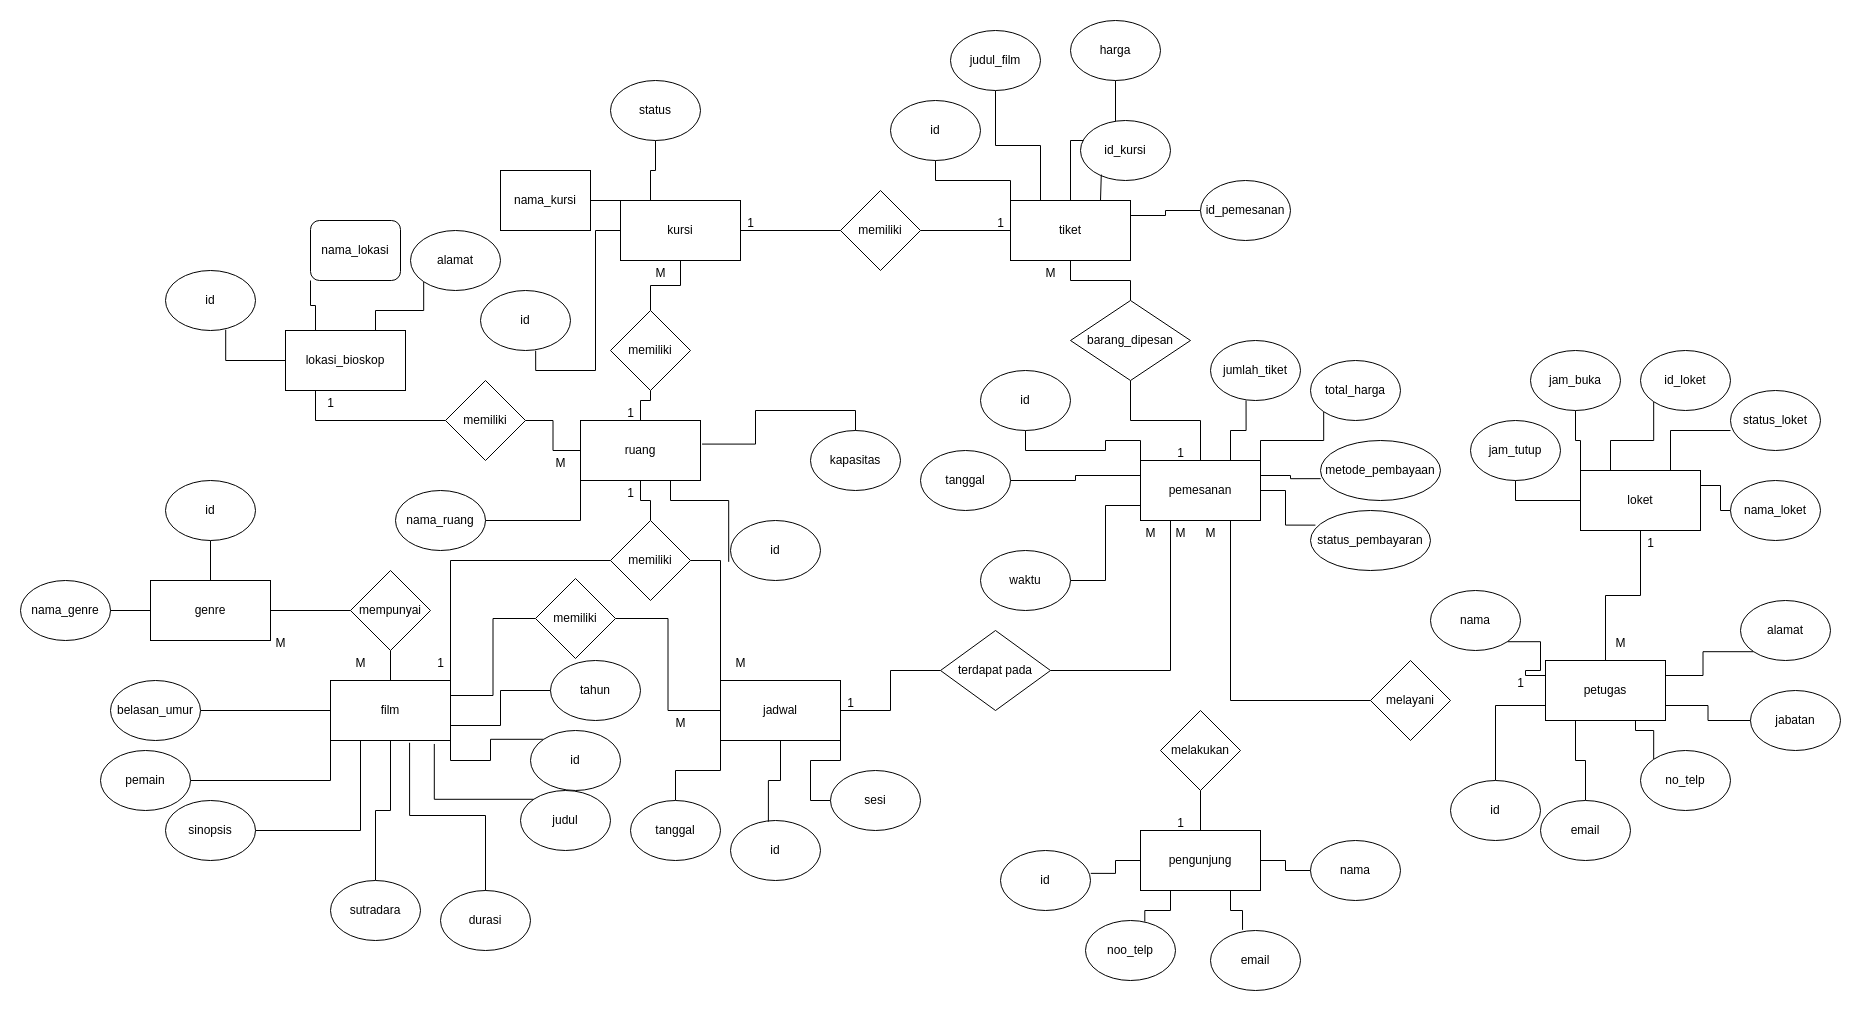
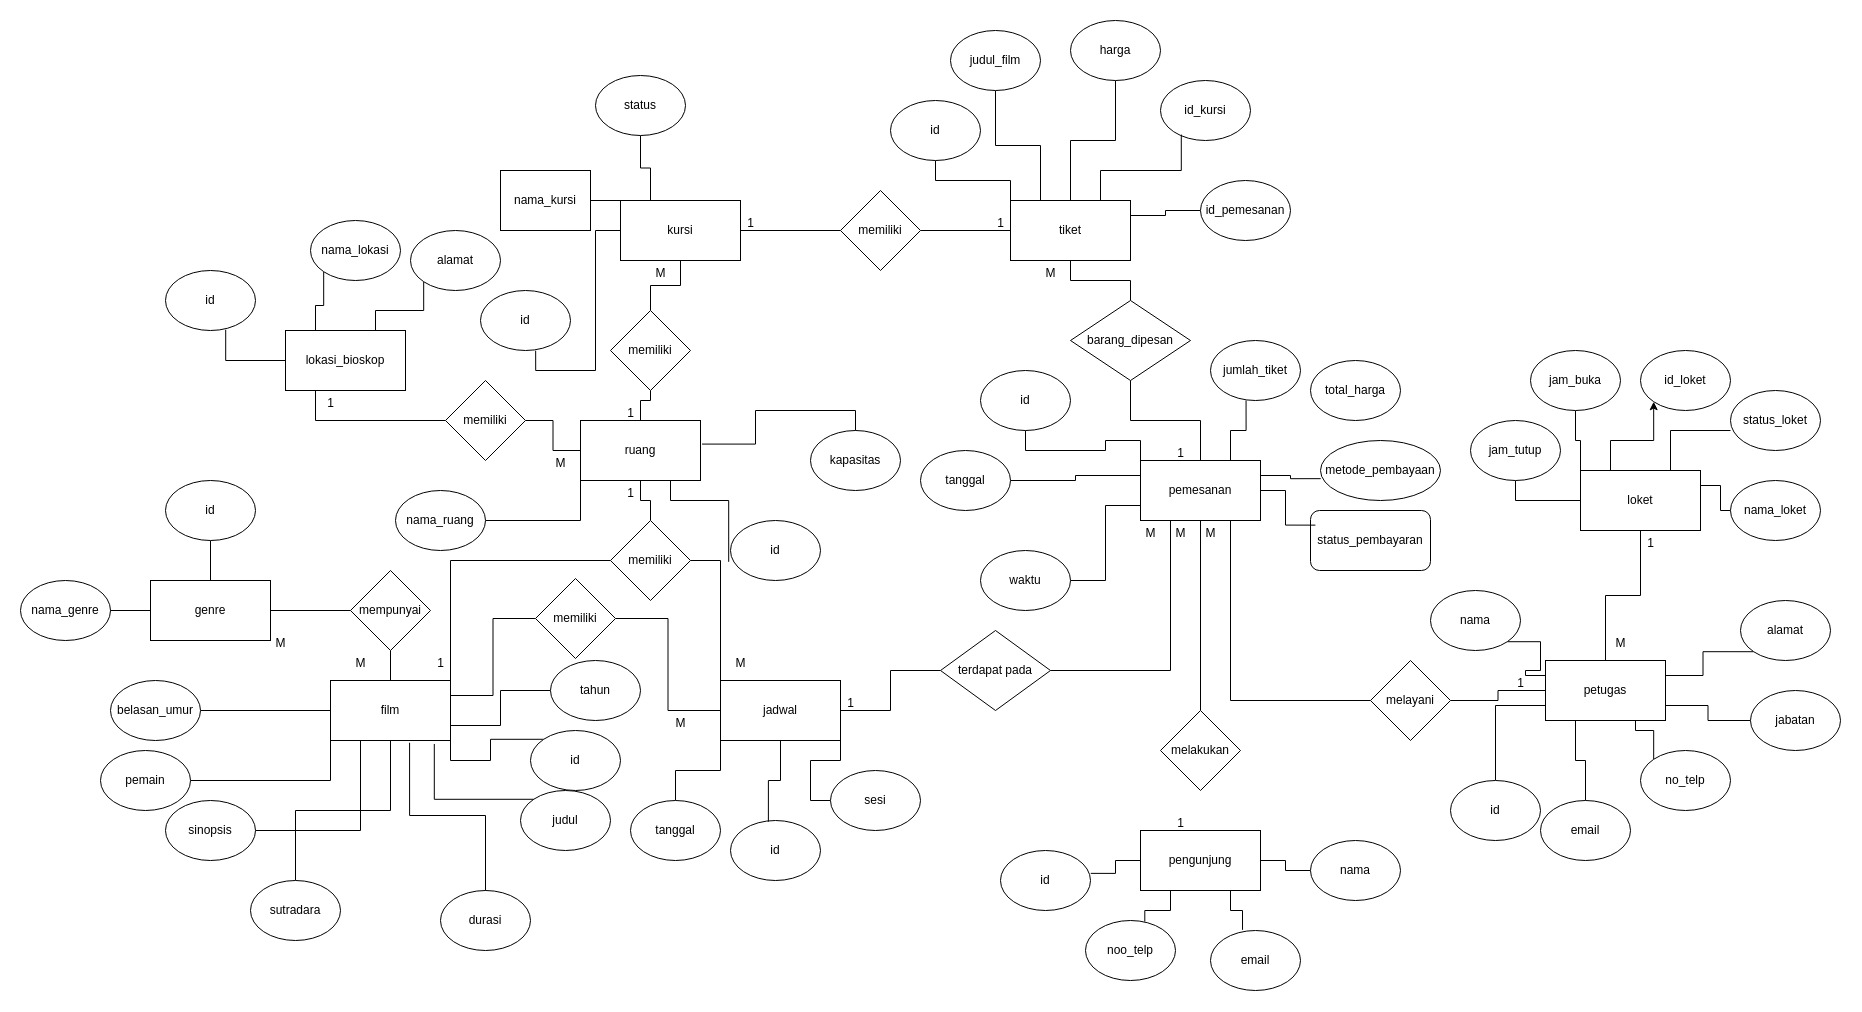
- <mxCell id="68" value="status" style="ellipse;whiteSpace=wrap;html=1;" vertex="1" parent="1"><mxGeometry x="610" y="80" width="90" height="60" as="geometry" /></mxCell>
+ <mxCell id="68" value="status" style="ellipse;whiteSpace=wrap;html=1;" vertex="1" parent="1"><mxGeometry x="595" y="75" width="90" height="60" as="geometry" /></mxCell>
- <mxCell id="81" value="id_kursi" style="ellipse;whiteSpace=wrap;html=1;" vertex="1" parent="1"><mxGeometry x="1080" y="120" width="90" height="60" as="geometry" /></mxCell>
+ <mxCell id="81" value="id_kursi" style="ellipse;whiteSpace=wrap;html=1;" vertex="1" parent="1"><mxGeometry x="1160" y="80" width="90" height="60" as="geometry" /></mxCell>
- <mxCell id="58" value="nama_lokasi" style="whiteSpace=wrap;html=1;rounded=1;" vertex="1" parent="1"><mxGeometry x="310" y="220" width="90" height="60" as="geometry" /></mxCell>
+ <mxCell id="58" value="nama_lokasi" style="ellipse;whiteSpace=wrap;html=1;" vertex="1" parent="1"><mxGeometry x="310" y="220" width="90" height="60" as="geometry" /></mxCell>
- <mxCell id="132" style="edgeStyle=orthogonalEdgeStyle;rounded=0;orthogonalLoop=1;jettySize=auto;html=1;exitX=0.25;exitY=0;exitDx=0;exitDy=0;entryX=0;entryY=1;entryDx=0;entryDy=0;endArrow=none;" edge="1" parent="1" source="134" target="137"><mxGeometry relative="1" as="geometry" /></mxCell>
+ <mxCell id="132" style="edgeStyle=orthogonalEdgeStyle;rounded=0;orthogonalLoop=1;jettySize=auto;html=1;exitX=0.25;exitY=0;exitDx=0;exitDy=0;entryX=0;entryY=1;entryDx=0;entryDy=0;endArrow=classic;" edge="1" parent="1" source="134" target="137"><mxGeometry relative="1" as="geometry" /></mxCell>
- <mxCell id="89" style="edgeStyle=orthogonalEdgeStyle;rounded=0;orthogonalLoop=1;jettySize=auto;html=1;exitX=1;exitY=0;exitDx=0;exitDy=0;entryX=0;entryY=1;entryDx=0;entryDy=0;endArrow=none;" edge="1" parent="1" source="92" target="95"><mxGeometry relative="1" as="geometry" /></mxCell>
- <mxCell id="99" value="status_pembayaran" style="ellipse;whiteSpace=wrap;html=1;" vertex="1" parent="1"><mxGeometry x="1310" y="510" width="120" height="60" as="geometry" /></mxCell>
+ <mxCell id="99" value="status_pembayaran" style="whiteSpace=wrap;html=1;rounded=1;" vertex="1" parent="1"><mxGeometry x="1310" y="510" width="120" height="60" as="geometry" /></mxCell>
+ <mxCell id="90" style="edgeStyle=orthogonalEdgeStyle;rounded=0;orthogonalLoop=1;jettySize=auto;html=1;exitX=0.5;exitY=1;exitDx=0;exitDy=0;entryX=0.5;entryY=0;entryDx=0;entryDy=0;endArrow=none;" edge="1" parent="1" source="92" target="104"><mxGeometry relative="1" as="geometry" /></mxCell>
+ <mxCell id="114" style="edgeStyle=orthogonalEdgeStyle;rounded=0;orthogonalLoop=1;jettySize=auto;html=1;exitX=1;exitY=0.5;exitDx=0;exitDy=0;entryX=0;entryY=0.5;entryDx=0;entryDy=0;endArrow=none;" edge="1" parent="1" source="115" target="117"><mxGeometry relative="1" as="geometry" /></mxCell>
- <mxCell id="103" style="edgeStyle=orthogonalEdgeStyle;rounded=0;orthogonalLoop=1;jettySize=auto;html=1;exitX=0.5;exitY=1;exitDx=0;exitDy=0;endArrow=none;" edge="1" parent="1" source="104" target="106"><mxGeometry relative="1" as="geometry" /></mxCell>
- <mxCell id="16" value="sutradara" style="ellipse;whiteSpace=wrap;html=1;" vertex="1" parent="1"><mxGeometry x="330" y="880" width="90" height="60" as="geometry" /></mxCell>
+ <mxCell id="16" value="sutradara" style="ellipse;whiteSpace=wrap;html=1;" vertex="1" parent="1"><mxGeometry x="250" y="880" width="90" height="60" as="geometry" /></mxCell>
